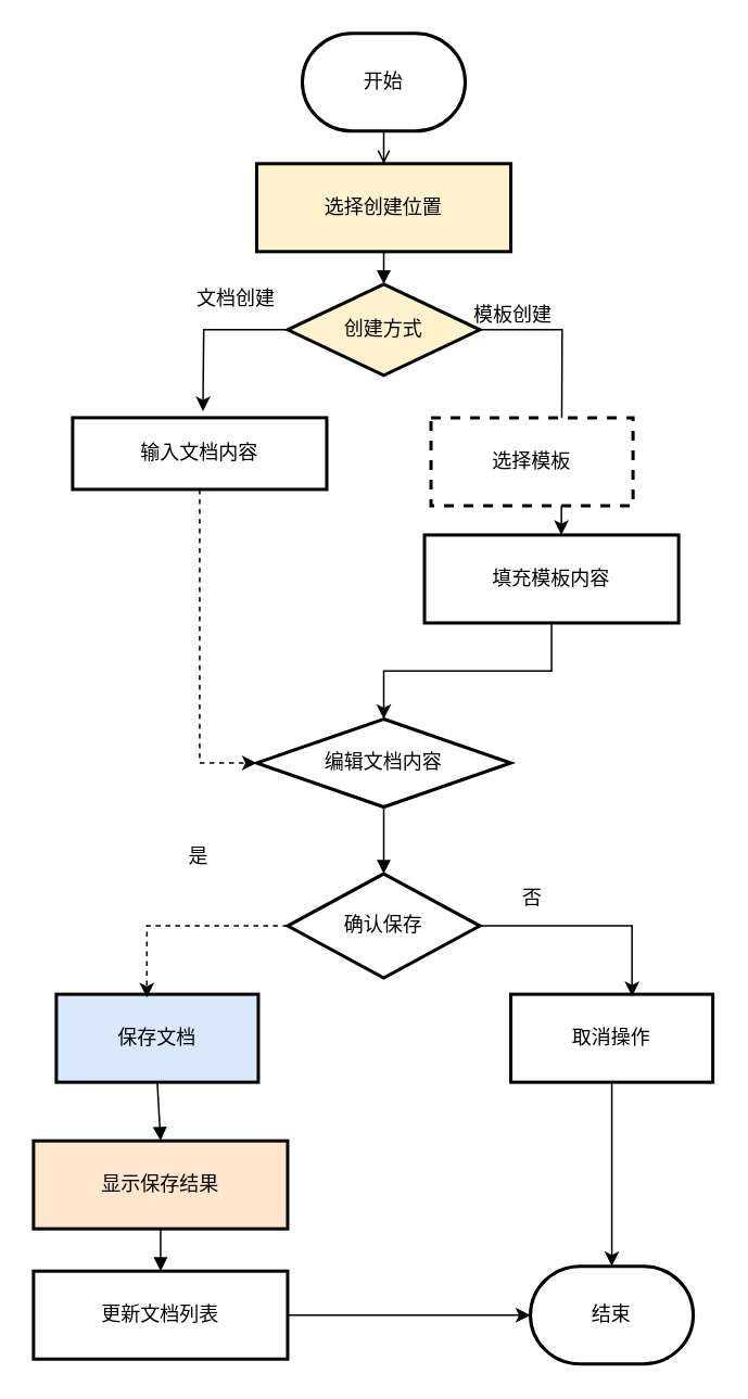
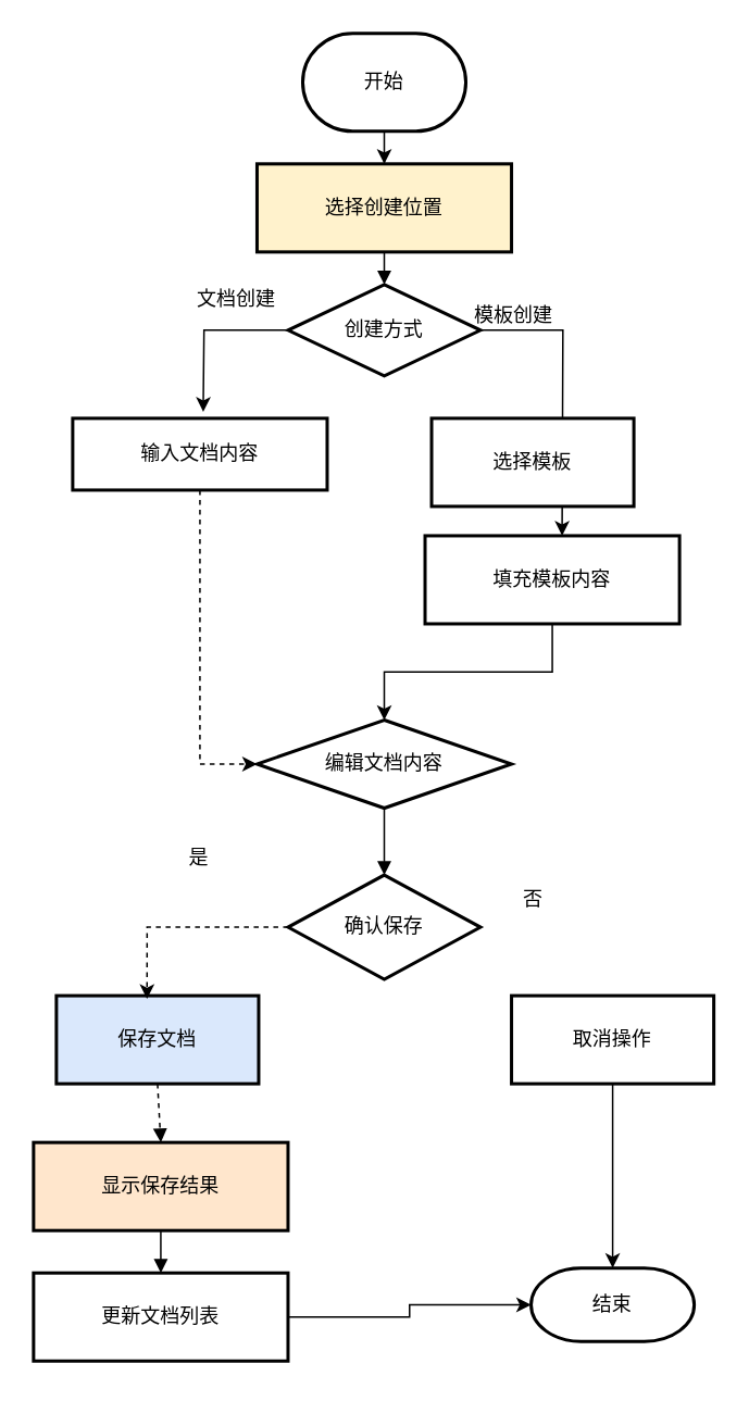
- <mxCell id="21" value="" style="edgeStyle=orthogonalEdgeStyle;rounded=0;orthogonalLoop=1;jettySize=auto;html=1;endArrow=open;" edge="1" parent="1" source="22" target="2"><mxGeometry relative="1" as="geometry" /></mxCell>
+ <mxCell id="21" value="" style="edgeStyle=orthogonalEdgeStyle;rounded=0;orthogonalLoop=1;jettySize=auto;html=1;" edge="1" parent="1" source="22" target="2"><mxGeometry relative="1" as="geometry" /></mxCell>
- <mxCell id="5" value="创建方式" style="rhombus;strokeWidth=2;whiteSpace=wrap;fillColor=#fff2cc;" vertex="1" parent="1"><mxGeometry x="176" y="174" width="118" height="56" as="geometry" /></mxCell>
+ <mxCell id="5" value="创建方式" style="rhombus;strokeWidth=2;whiteSpace=wrap;" vertex="1" parent="1"><mxGeometry x="176" y="174" width="118" height="56" as="geometry" /></mxCell>
- <mxCell id="8" value="选择模板" style="whiteSpace=wrap;strokeWidth=2;dashed=1;" vertex="1" parent="1"><mxGeometry x="264" y="256" width="124" height="54" as="geometry" /></mxCell>
+ <mxCell id="8" value="选择模板" style="whiteSpace=wrap;strokeWidth=2;" vertex="1" parent="1"><mxGeometry x="264" y="256" width="124" height="54" as="geometry" /></mxCell>
- <mxCell id="26" style="edgeStyle=orthogonalEdgeStyle;rounded=0;orthogonalLoop=1;jettySize=auto;html=1;entryX=0.6;entryY=0.022;entryDx=0;entryDy=0;entryPerimeter=0;" edge="1" parent="1" source="12" target="16"><mxGeometry relative="1" as="geometry" /></mxCell>
- <mxCell id="19" value="" style="curved=1;startArrow=none;endArrow=block;exitX=0.5;exitY=1;entryX=0.5;entryY=0;rounded=0;" edge="1" parent="1" source="13" target="14"><mxGeometry relative="1" as="geometry"><Array as="points" /></mxGeometry></mxCell>
+ <mxCell id="19" value="" style="curved=1;startArrow=none;endArrow=block;exitX=0.5;exitY=1;entryX=0.5;entryY=0;rounded=0;dashed=1;" edge="1" parent="1" source="13" target="14"><mxGeometry relative="1" as="geometry"><Array as="points" /></mxGeometry></mxCell>
- <mxCell id="29" value="结束" style="strokeWidth=2;html=1;shape=mxgraph.flowchart.terminator;whiteSpace=wrap;" vertex="1" parent="1"><mxGeometry x="325" y="777" width="100" height="60" as="geometry" /></mxCell>
+ <mxCell id="29" value="结束" style="strokeWidth=2;html=1;shape=mxgraph.flowchart.terminator;whiteSpace=wrap;" vertex="1" parent="1"><mxGeometry x="325" y="777" width="100" height="45" as="geometry" /></mxCell>
